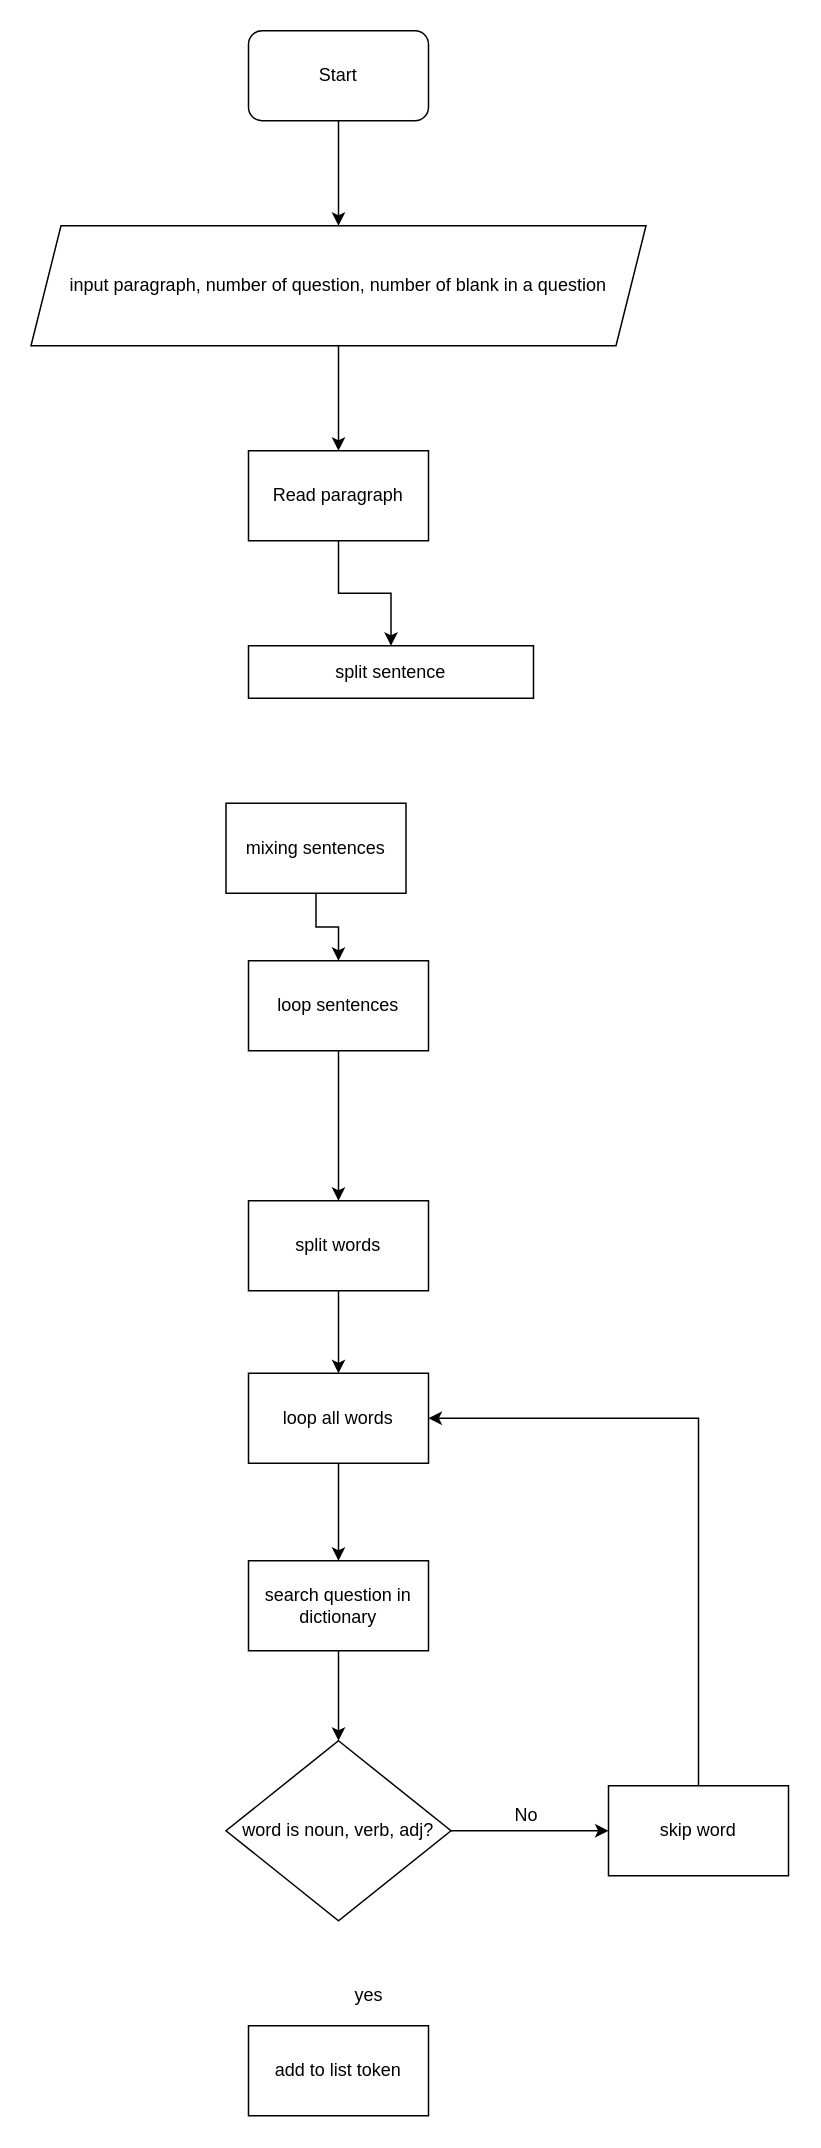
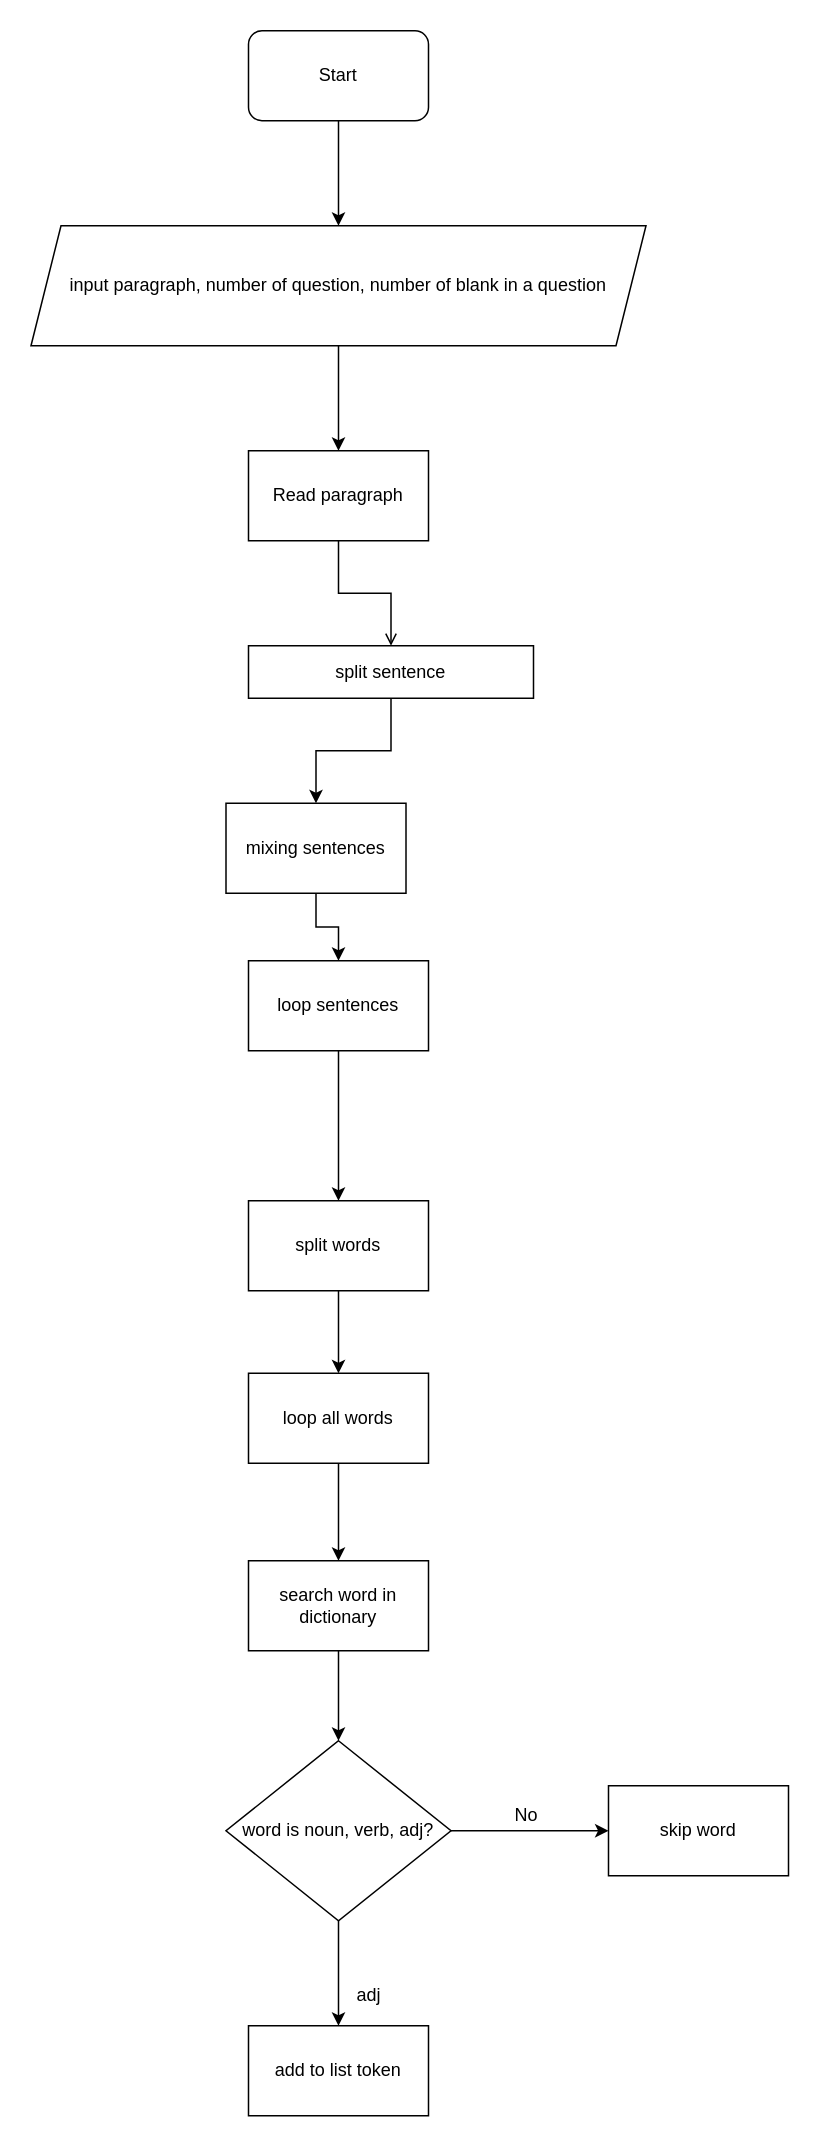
- <mxCell id="4" style="edgeStyle=orthogonalEdgeStyle;rounded=0;orthogonalLoop=1;jettySize=auto;html=1;entryX=0.5;entryY=0;entryDx=0;entryDy=0;" edge="1" parent="1" source="5" target="7"><mxGeometry relative="1" as="geometry" /></mxCell>
+ <mxCell id="4" style="edgeStyle=orthogonalEdgeStyle;rounded=0;orthogonalLoop=1;jettySize=auto;html=1;entryX=0.5;entryY=0;entryDx=0;entryDy=0;endArrow=open;" edge="1" parent="1" source="5" target="7"><mxGeometry relative="1" as="geometry" /></mxCell>
+ <mxCell id="6" style="edgeStyle=orthogonalEdgeStyle;rounded=0;orthogonalLoop=1;jettySize=auto;html=1;entryX=0.5;entryY=0;entryDx=0;entryDy=0;" edge="1" parent="1" source="7" target="25"><mxGeometry relative="1" as="geometry" /></mxCell>
- <mxCell id="15" style="edgeStyle=orthogonalEdgeStyle;rounded=0;orthogonalLoop=1;jettySize=auto;html=1;entryX=1;entryY=0.5;entryDx=0;entryDy=0;" edge="1" parent="1" source="16" target="21"><mxGeometry relative="1" as="geometry"><Array as="points"><mxPoint x="465" y="945" /></Array></mxGeometry></mxCell>
- <mxCell id="11" value="search question in dictionary" style="rounded=0;whiteSpace=wrap;html=1;" vertex="1" parent="1"><mxGeometry x="165" y="1040" width="120" height="60" as="geometry" /></mxCell>
+ <mxCell id="11" value="search word in dictionary" style="rounded=0;whiteSpace=wrap;html=1;" vertex="1" parent="1"><mxGeometry x="165" y="1040" width="120" height="60" as="geometry" /></mxCell>
+ <mxCell id="12" style="edgeStyle=orthogonalEdgeStyle;rounded=0;orthogonalLoop=1;jettySize=auto;html=1;entryX=0.5;entryY=0;entryDx=0;entryDy=0;" edge="1" parent="1" source="14" target="19"><mxGeometry relative="1" as="geometry" /></mxCell>
- <mxCell id="18" value="yes&lt;br&gt;" style="text;html=1;align=center;verticalAlign=middle;resizable=0;points=[];autosize=1;" vertex="1" parent="1"><mxGeometry x="230" y="1320" width="30" height="20" as="geometry" /></mxCell>
+ <mxCell id="18" value="adj&lt;br&gt;" style="text;html=1;align=center;verticalAlign=middle;resizable=0;points=[];autosize=1;" vertex="1" parent="1"><mxGeometry x="230" y="1320" width="30" height="20" as="geometry" /></mxCell>
